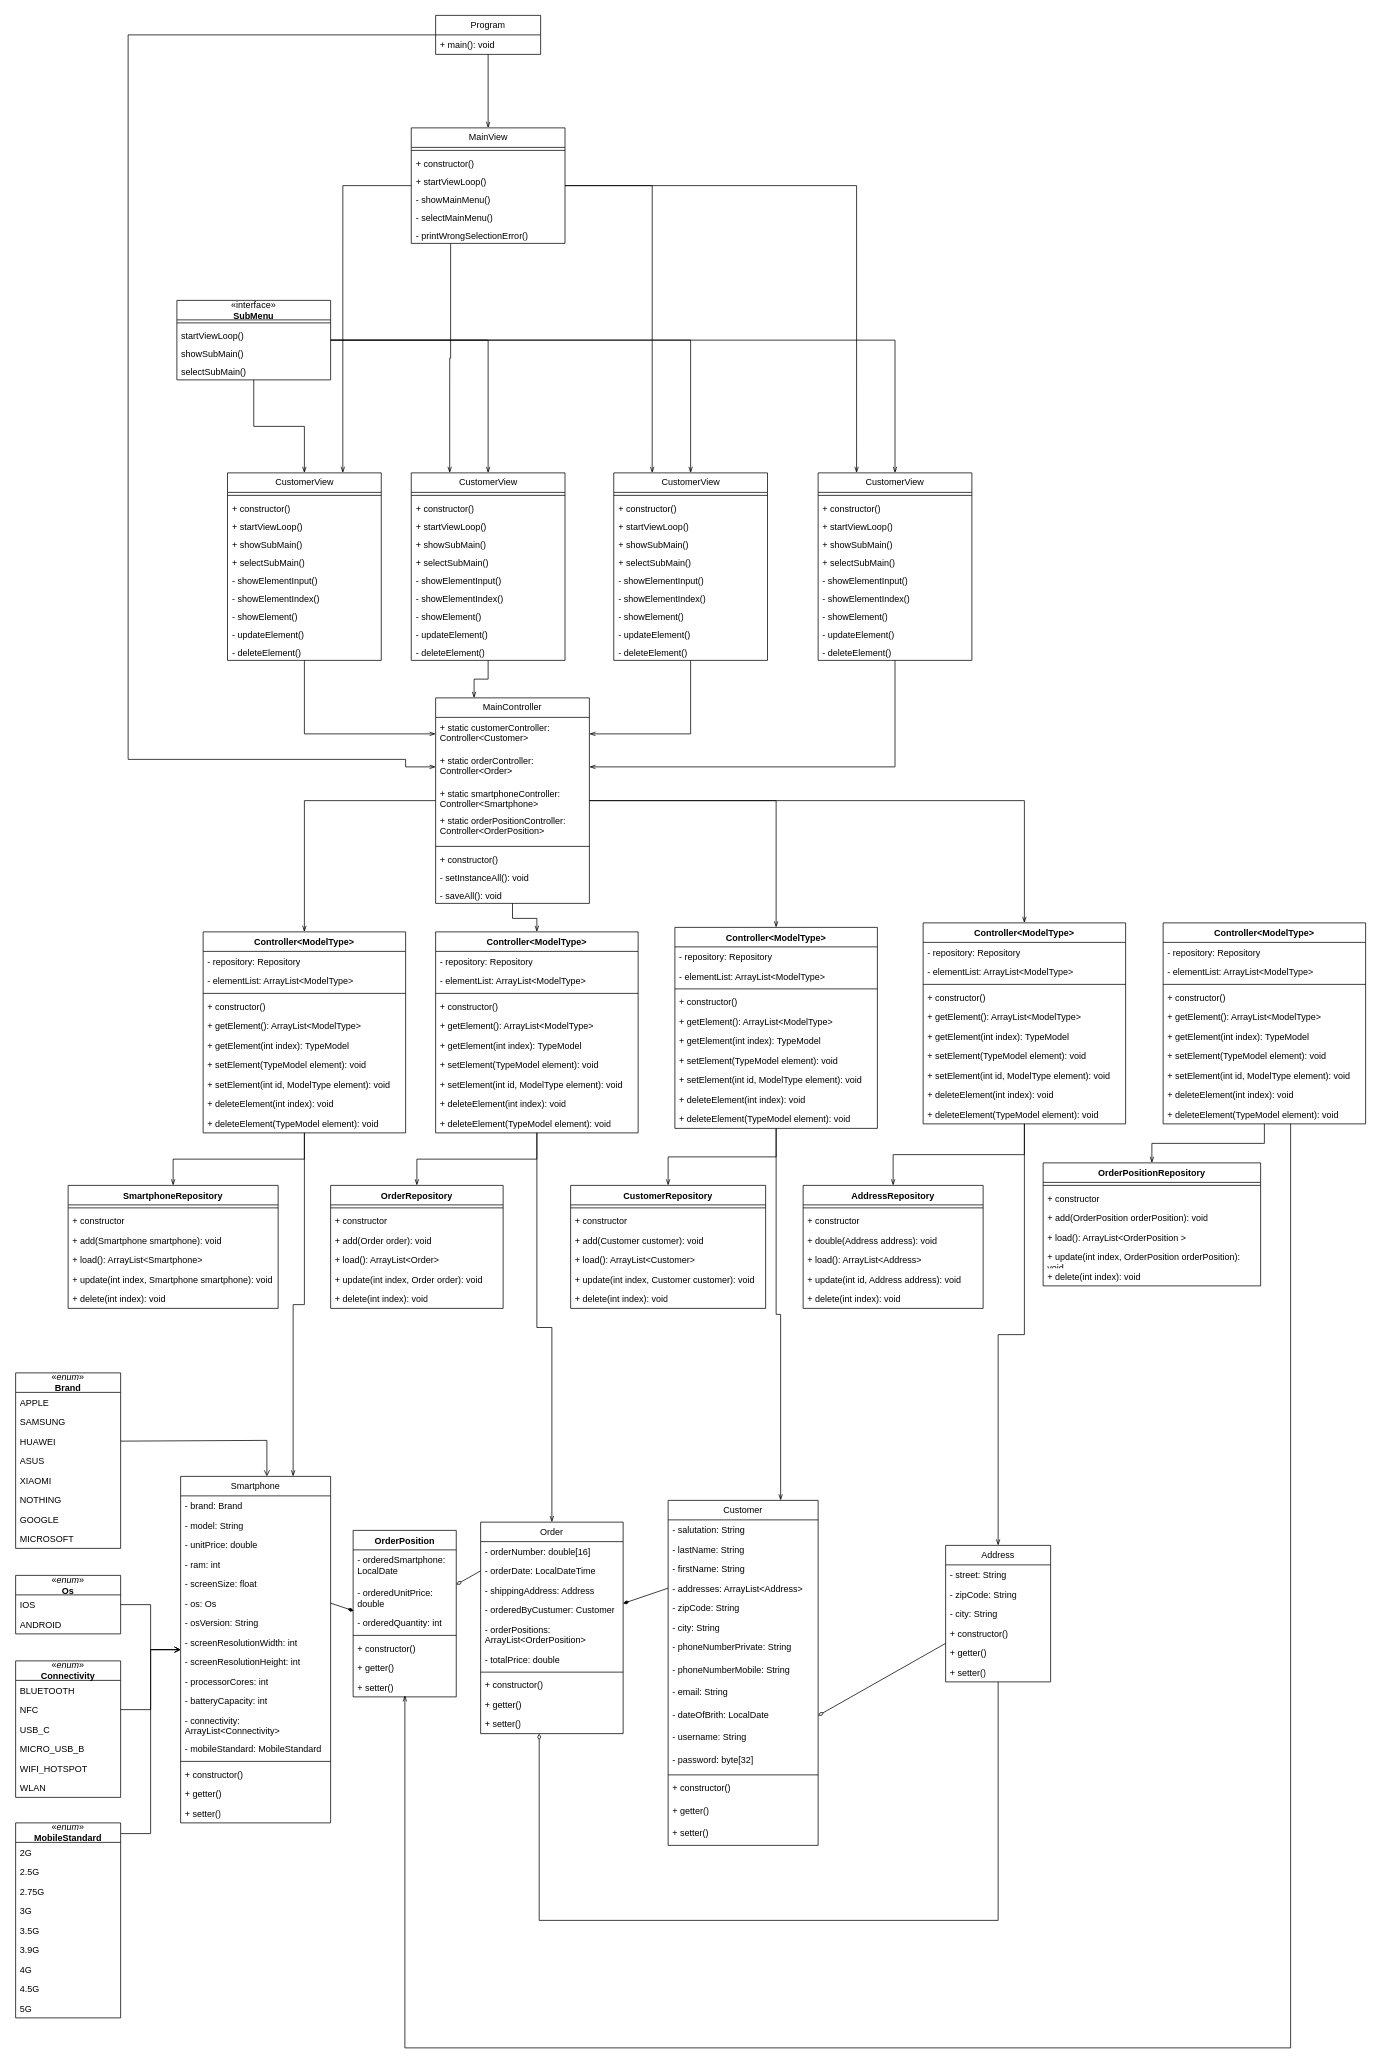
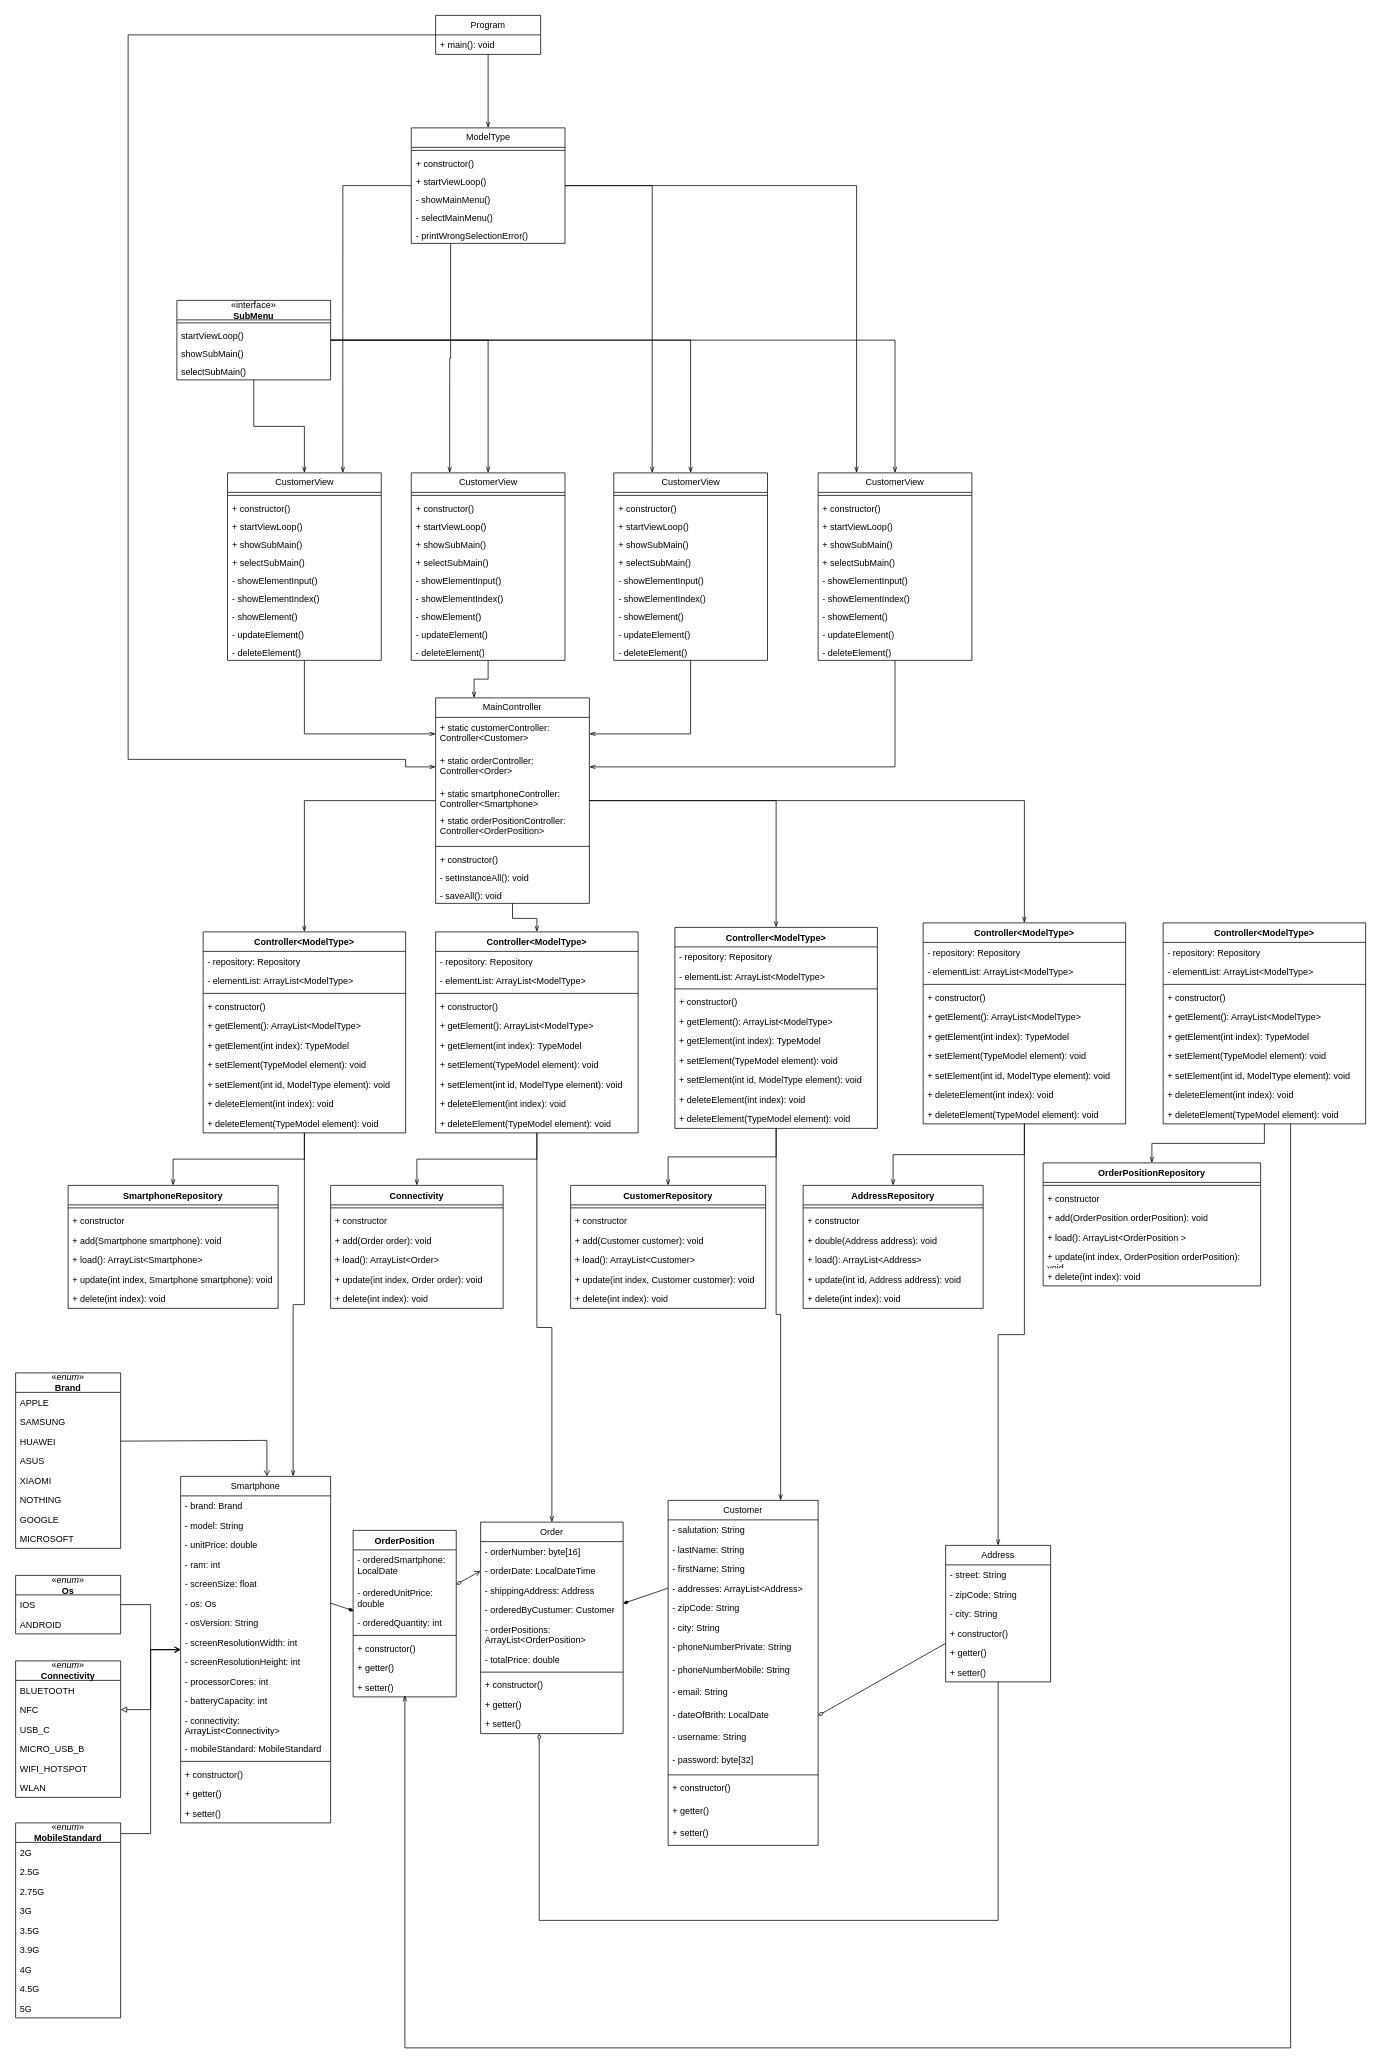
- <mxCell id="202" value="MainView" style="swimlane;fontStyle=0;childLayout=stackLayout;horizontal=1;startSize=26;fillColor=none;horizontalStack=0;resizeParent=1;resizeParentMax=0;resizeLast=0;collapsible=1;marginBottom=0;whiteSpace=wrap;html=1;" vertex="1" parent="1"><mxGeometry x="547.5" y="170" width="205" height="154" as="geometry" /></mxCell>
+ <mxCell id="202" value="ModelType" style="swimlane;fontStyle=0;childLayout=stackLayout;horizontal=1;startSize=26;fillColor=none;horizontalStack=0;resizeParent=1;resizeParentMax=0;resizeLast=0;collapsible=1;marginBottom=0;whiteSpace=wrap;html=1;" vertex="1" parent="1"><mxGeometry x="547.5" y="170" width="205" height="154" as="geometry" /></mxCell>
- <mxCell id="115" value="OrderRepository" style="swimlane;fontStyle=1;align=center;verticalAlign=top;childLayout=stackLayout;horizontal=1;startSize=26;horizontalStack=0;resizeParent=1;resizeParentMax=0;resizeLast=0;collapsible=1;marginBottom=0;whiteSpace=wrap;html=1;" parent="1" vertex="1"><mxGeometry x="440" y="1580" width="230" height="164" as="geometry" /></mxCell>
+ <mxCell id="115" value="Connectivity" style="swimlane;fontStyle=1;align=center;verticalAlign=top;childLayout=stackLayout;horizontal=1;startSize=26;horizontalStack=0;resizeParent=1;resizeParentMax=0;resizeLast=0;collapsible=1;marginBottom=0;whiteSpace=wrap;html=1;" parent="1" vertex="1"><mxGeometry x="440" y="1580" width="230" height="164" as="geometry" /></mxCell>
- <mxCell id="25" value="- orderNumber: double[16]" style="text;strokeColor=none;fillColor=none;align=left;verticalAlign=top;spacingLeft=4;spacingRight=4;overflow=hidden;rotatable=0;points=[[0,0.5],[1,0.5]];portConstraint=eastwest;whiteSpace=wrap;html=1;" parent="24" vertex="1"><mxGeometry y="26" width="190" height="26" as="geometry" /></mxCell>
+ <mxCell id="25" value="- orderNumber: byte[16]" style="text;strokeColor=none;fillColor=none;align=left;verticalAlign=top;spacingLeft=4;spacingRight=4;overflow=hidden;rotatable=0;points=[[0,0.5],[1,0.5]];portConstraint=eastwest;whiteSpace=wrap;html=1;" parent="24" vertex="1"><mxGeometry y="26" width="190" height="26" as="geometry" /></mxCell>
- <mxCell id="129" style="rounded=0;orthogonalLoop=1;jettySize=auto;html=1;entryX=0;entryY=0.5;entryDx=0;entryDy=0;endArrow=none;endFill=0;startArrow=diamondThin;startFill=0;" parent="1" source="130" target="26" edge="1"><mxGeometry relative="1" as="geometry" /></mxCell>
+ <mxCell id="129" style="rounded=0;orthogonalLoop=1;jettySize=auto;html=1;entryX=0;entryY=0.5;entryDx=0;entryDy=0;endArrow=open;endFill=0;startArrow=diamondThin;startFill=0;" parent="1" source="130" target="26" edge="1"><mxGeometry relative="1" as="geometry" /></mxCell>
- <mxCell id="3" style="edgeStyle=orthogonalEdgeStyle;rounded=0;orthogonalLoop=1;jettySize=auto;html=1;entryX=1;entryY=0.5;entryDx=0;entryDy=0;endArrow=none;endFill=0;startArrow=open;startFill=0;" parent="1" source="5" target="57" edge="1"><mxGeometry relative="1" as="geometry" /></mxCell>
+ <mxCell id="3" style="edgeStyle=orthogonalEdgeStyle;rounded=0;orthogonalLoop=1;jettySize=auto;html=1;entryX=1;entryY=0.5;entryDx=0;entryDy=0;endArrow=block;endFill=0;startArrow=open;startFill=0;" parent="1" source="5" target="57" edge="1"><mxGeometry relative="1" as="geometry" /></mxCell>
